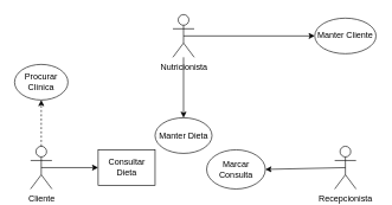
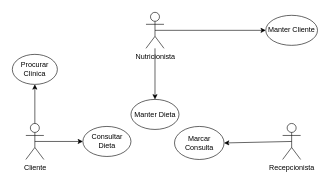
- <mxCell id="11" value="" style="endArrow=classic;html=1;rounded=0;exitX=0.5;exitY=0;exitDx=0;exitDy=0;exitPerimeter=0;entryX=0.5;entryY=1;entryDx=0;entryDy=0;dashed=1;" edge="1" parent="1" source="2" target="7"><mxGeometry width="50" height="50" relative="1" as="geometry"><mxPoint x="120" y="160" as="sourcePoint" /><mxPoint x="170" y="110" as="targetPoint" /></mxGeometry></mxCell>
+ <mxCell id="11" value="" style="endArrow=classic;html=1;rounded=0;exitX=0.5;exitY=0;exitDx=0;exitDy=0;exitPerimeter=0;entryX=0.5;entryY=1;entryDx=0;entryDy=0;" edge="1" parent="1" source="2" target="7"><mxGeometry width="50" height="50" relative="1" as="geometry"><mxPoint x="120" y="160" as="sourcePoint" /><mxPoint x="170" y="110" as="targetPoint" /></mxGeometry></mxCell>
- <mxCell id="8" value="Consultar Dieta" style="whiteSpace=wrap;html=1;rounded=0;" vertex="1" parent="1"><mxGeometry x="137.5" y="210" width="80" height="50" as="geometry" /></mxCell>
+ <mxCell id="8" value="Consultar Dieta" style="ellipse;whiteSpace=wrap;html=1;" vertex="1" parent="1"><mxGeometry x="137.5" y="210" width="80" height="50" as="geometry" /></mxCell>
